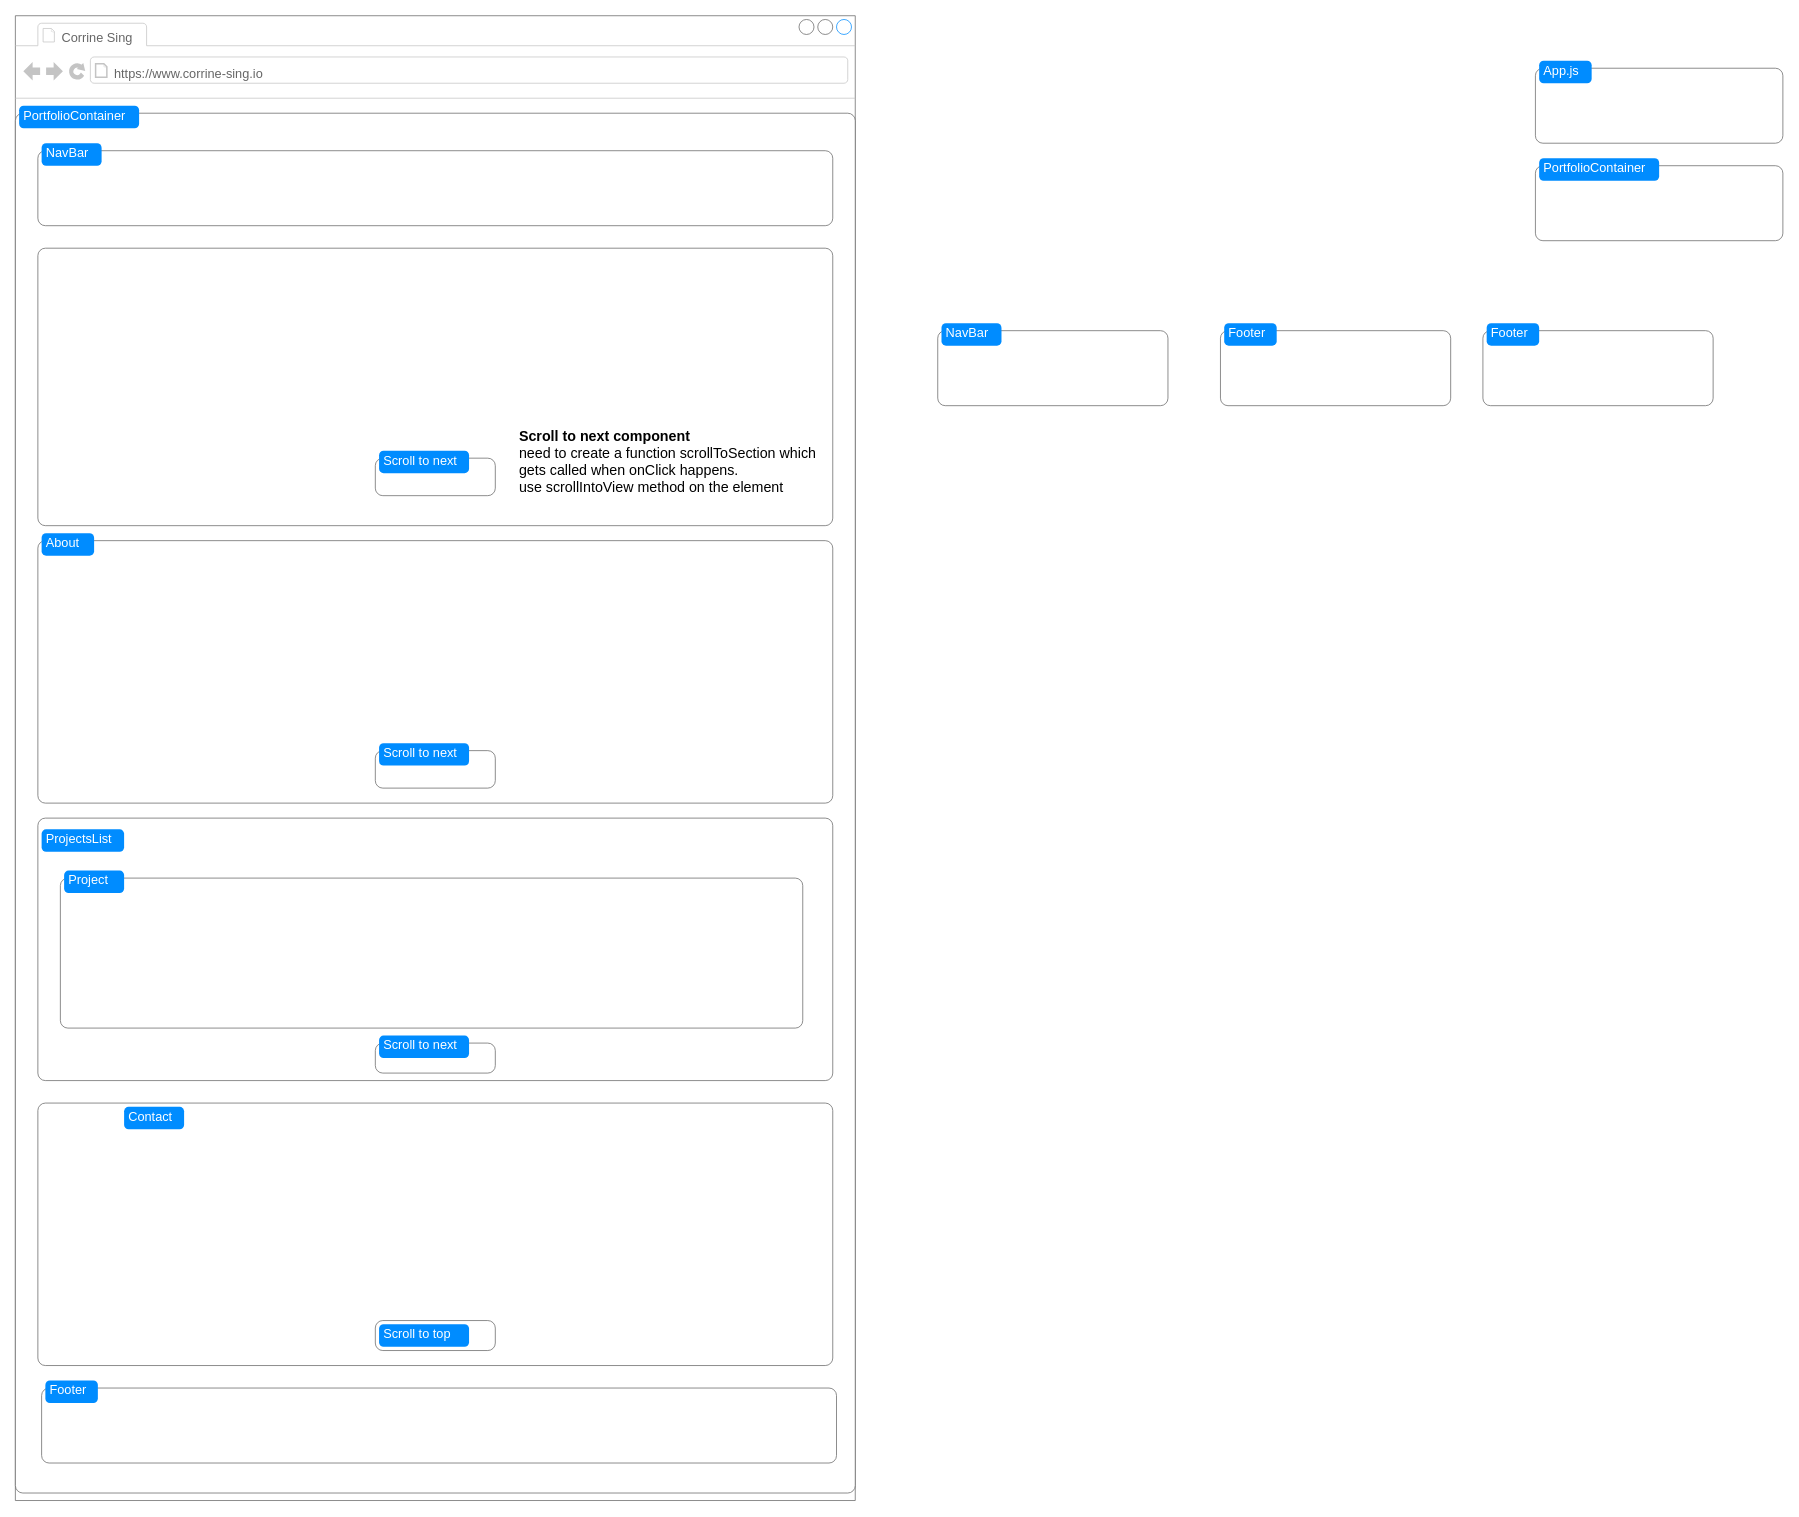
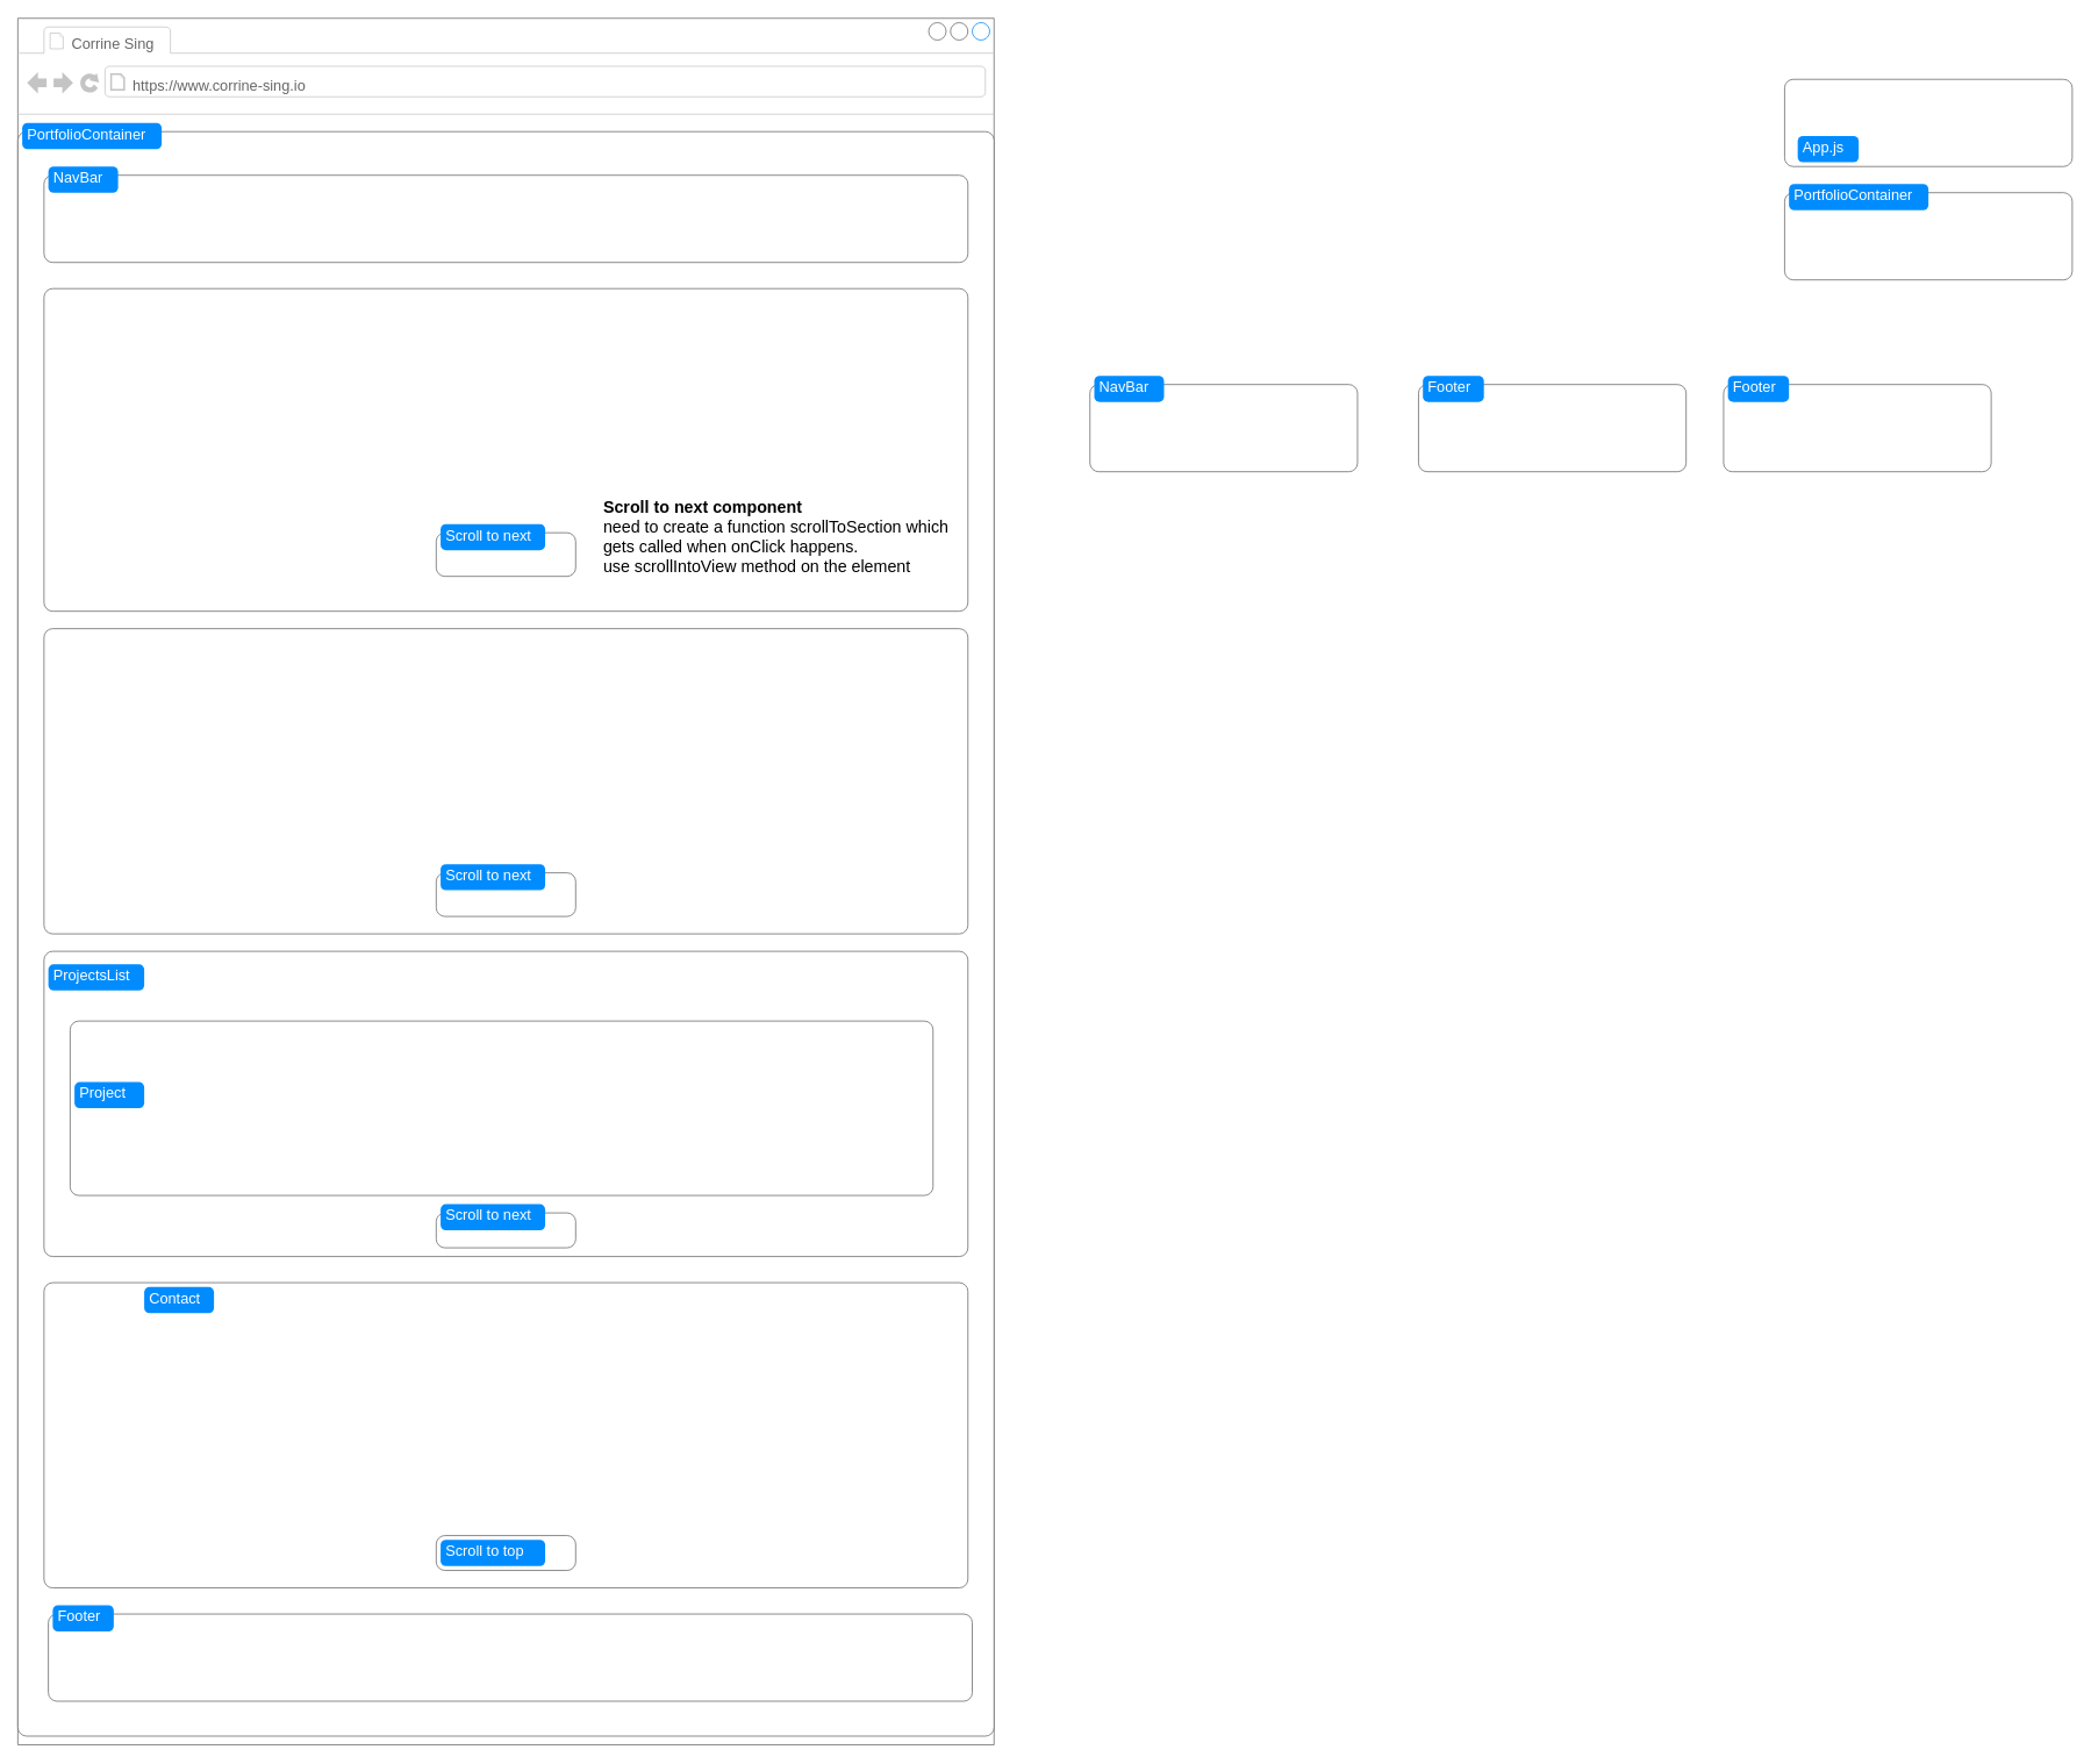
- <mxCell id="38" value="App.js" style="shape=rect;strokeColor=none;fillColor=#008cff;strokeWidth=1;dashed=0;rounded=1;arcSize=20;fontColor=#ffffff;fontSize=17;spacing=2;spacingTop=-2;align=left;autosize=1;spacingLeft=4;resizeWidth=0;resizeHeight=0;perimeter=none;html=1;whiteSpace=wrap;" vertex="1" parent="37"><mxGeometry x="5" width="70" height="30" as="geometry" /></mxCell>
+ <mxCell id="38" value="App.js" style="shape=rect;strokeColor=none;fillColor=#008cff;strokeWidth=1;dashed=0;rounded=1;arcSize=20;fontColor=#ffffff;fontSize=17;spacing=2;spacingTop=-2;align=left;autosize=1;spacingLeft=4;resizeWidth=0;resizeHeight=0;perimeter=none;html=1;whiteSpace=wrap;" vertex="1" parent="37"><mxGeometry x="15" y="75" width="70" height="30" as="geometry" /></mxCell>
- <mxCell id="14" value="About" style="shape=rect;strokeColor=none;fillColor=#008cff;strokeWidth=1;dashed=0;rounded=1;arcSize=20;fontColor=#ffffff;fontSize=17;spacing=2;spacingTop=-2;align=left;autosize=1;spacingLeft=4;resizeWidth=0;resizeHeight=0;perimeter=none;html=1;whiteSpace=wrap;" vertex="1" parent="13"><mxGeometry x="5" width="70" height="30" as="geometry" /></mxCell>
- <mxCell id="20" value="Project" style="shape=rect;strokeColor=none;fillColor=#008cff;strokeWidth=1;dashed=0;rounded=1;arcSize=20;fontColor=#ffffff;fontSize=17;spacing=2;spacingTop=-2;align=left;autosize=1;spacingLeft=4;resizeWidth=0;resizeHeight=0;perimeter=none;html=1;whiteSpace=wrap;" vertex="1" parent="19"><mxGeometry x="5" width="80" height="30" as="geometry" /></mxCell>
+ <mxCell id="20" value="Project" style="shape=rect;strokeColor=none;fillColor=#008cff;strokeWidth=1;dashed=0;rounded=1;arcSize=20;fontColor=#ffffff;fontSize=17;spacing=2;spacingTop=-2;align=left;autosize=1;spacingLeft=4;resizeWidth=0;resizeHeight=0;perimeter=none;html=1;whiteSpace=wrap;" vertex="1" parent="19"><mxGeometry x="5" y="80" width="80" height="30" as="geometry" /></mxCell>
